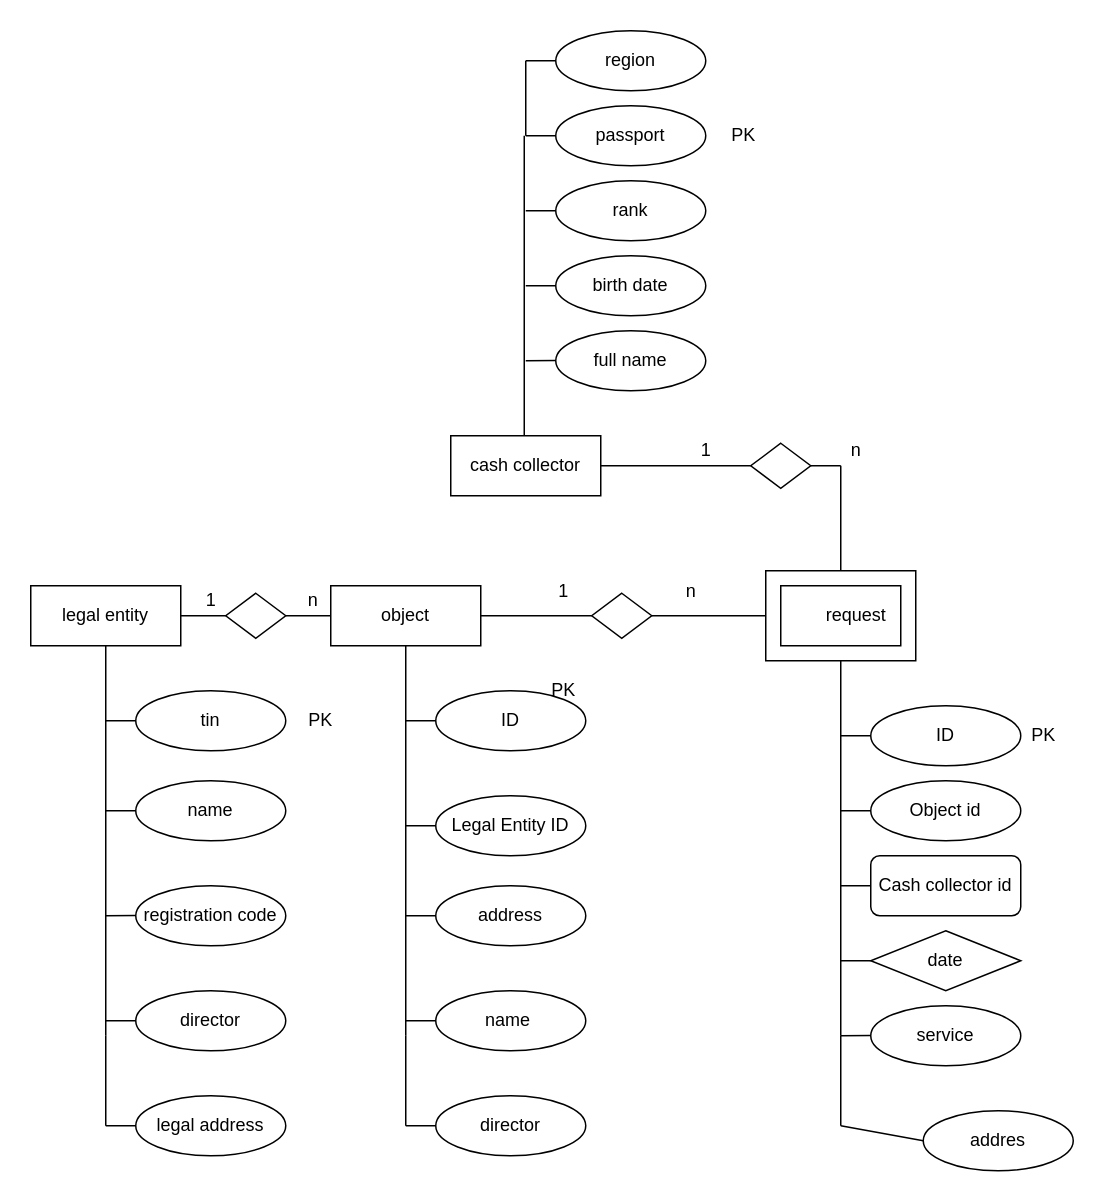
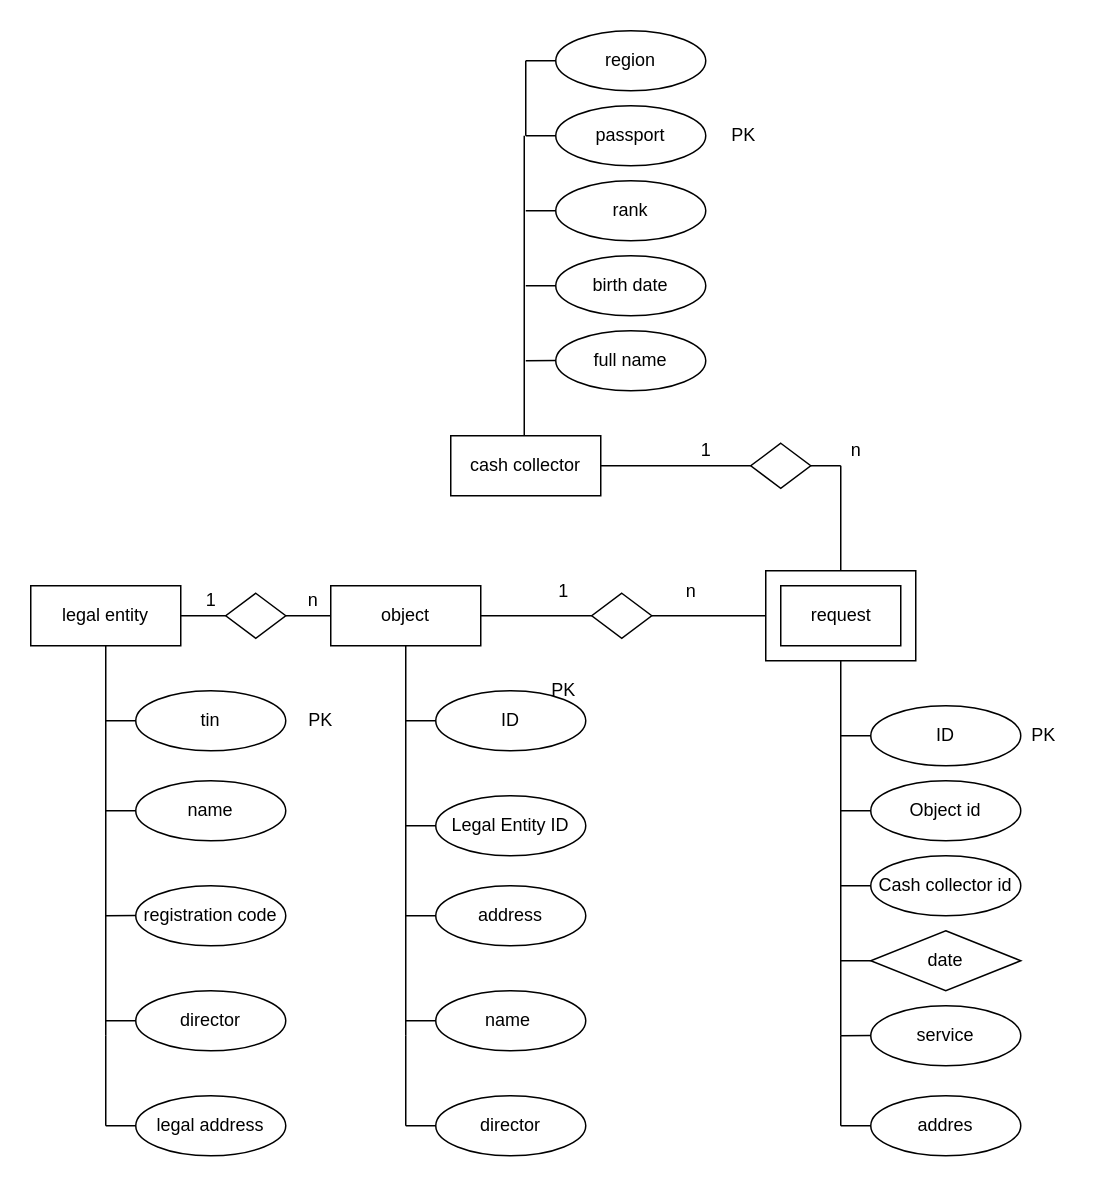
- <mxCell id="50" value="&lt;span&gt;request&lt;/span&gt;" style="text;html=1;align=center;verticalAlign=middle;resizable=0;points=[];autosize=1;strokeColor=none;fillColor=none;" parent="1" vertex="1"><mxGeometry x="540" y="400" width="60" height="20" as="geometry" /></mxCell>
+ <mxCell id="50" value="&lt;span&gt;request&lt;/span&gt;" style="text;html=1;align=center;verticalAlign=middle;resizable=0;points=[];autosize=1;strokeColor=none;fillColor=none;" parent="1" vertex="1"><mxGeometry x="530" y="400" width="60" height="20" as="geometry" /></mxCell>
- <mxCell id="8" value="Cash collector id" style="whiteSpace=wrap;html=1;align=center;rounded=1;" parent="1" vertex="1"><mxGeometry x="580" y="570" width="100" height="40" as="geometry" /></mxCell>
+ <mxCell id="8" value="Cash collector id" style="ellipse;whiteSpace=wrap;html=1;align=center;" parent="1" vertex="1"><mxGeometry x="580" y="570" width="100" height="40" as="geometry" /></mxCell>
- <mxCell id="74" value="addres" style="ellipse;whiteSpace=wrap;html=1;align=center;" vertex="1" parent="1"><mxGeometry x="615" y="740" width="100" height="40" as="geometry" /></mxCell>
+ <mxCell id="74" value="addres" style="ellipse;whiteSpace=wrap;html=1;align=center;" vertex="1" parent="1"><mxGeometry x="580" y="730" width="100" height="40" as="geometry" /></mxCell>
